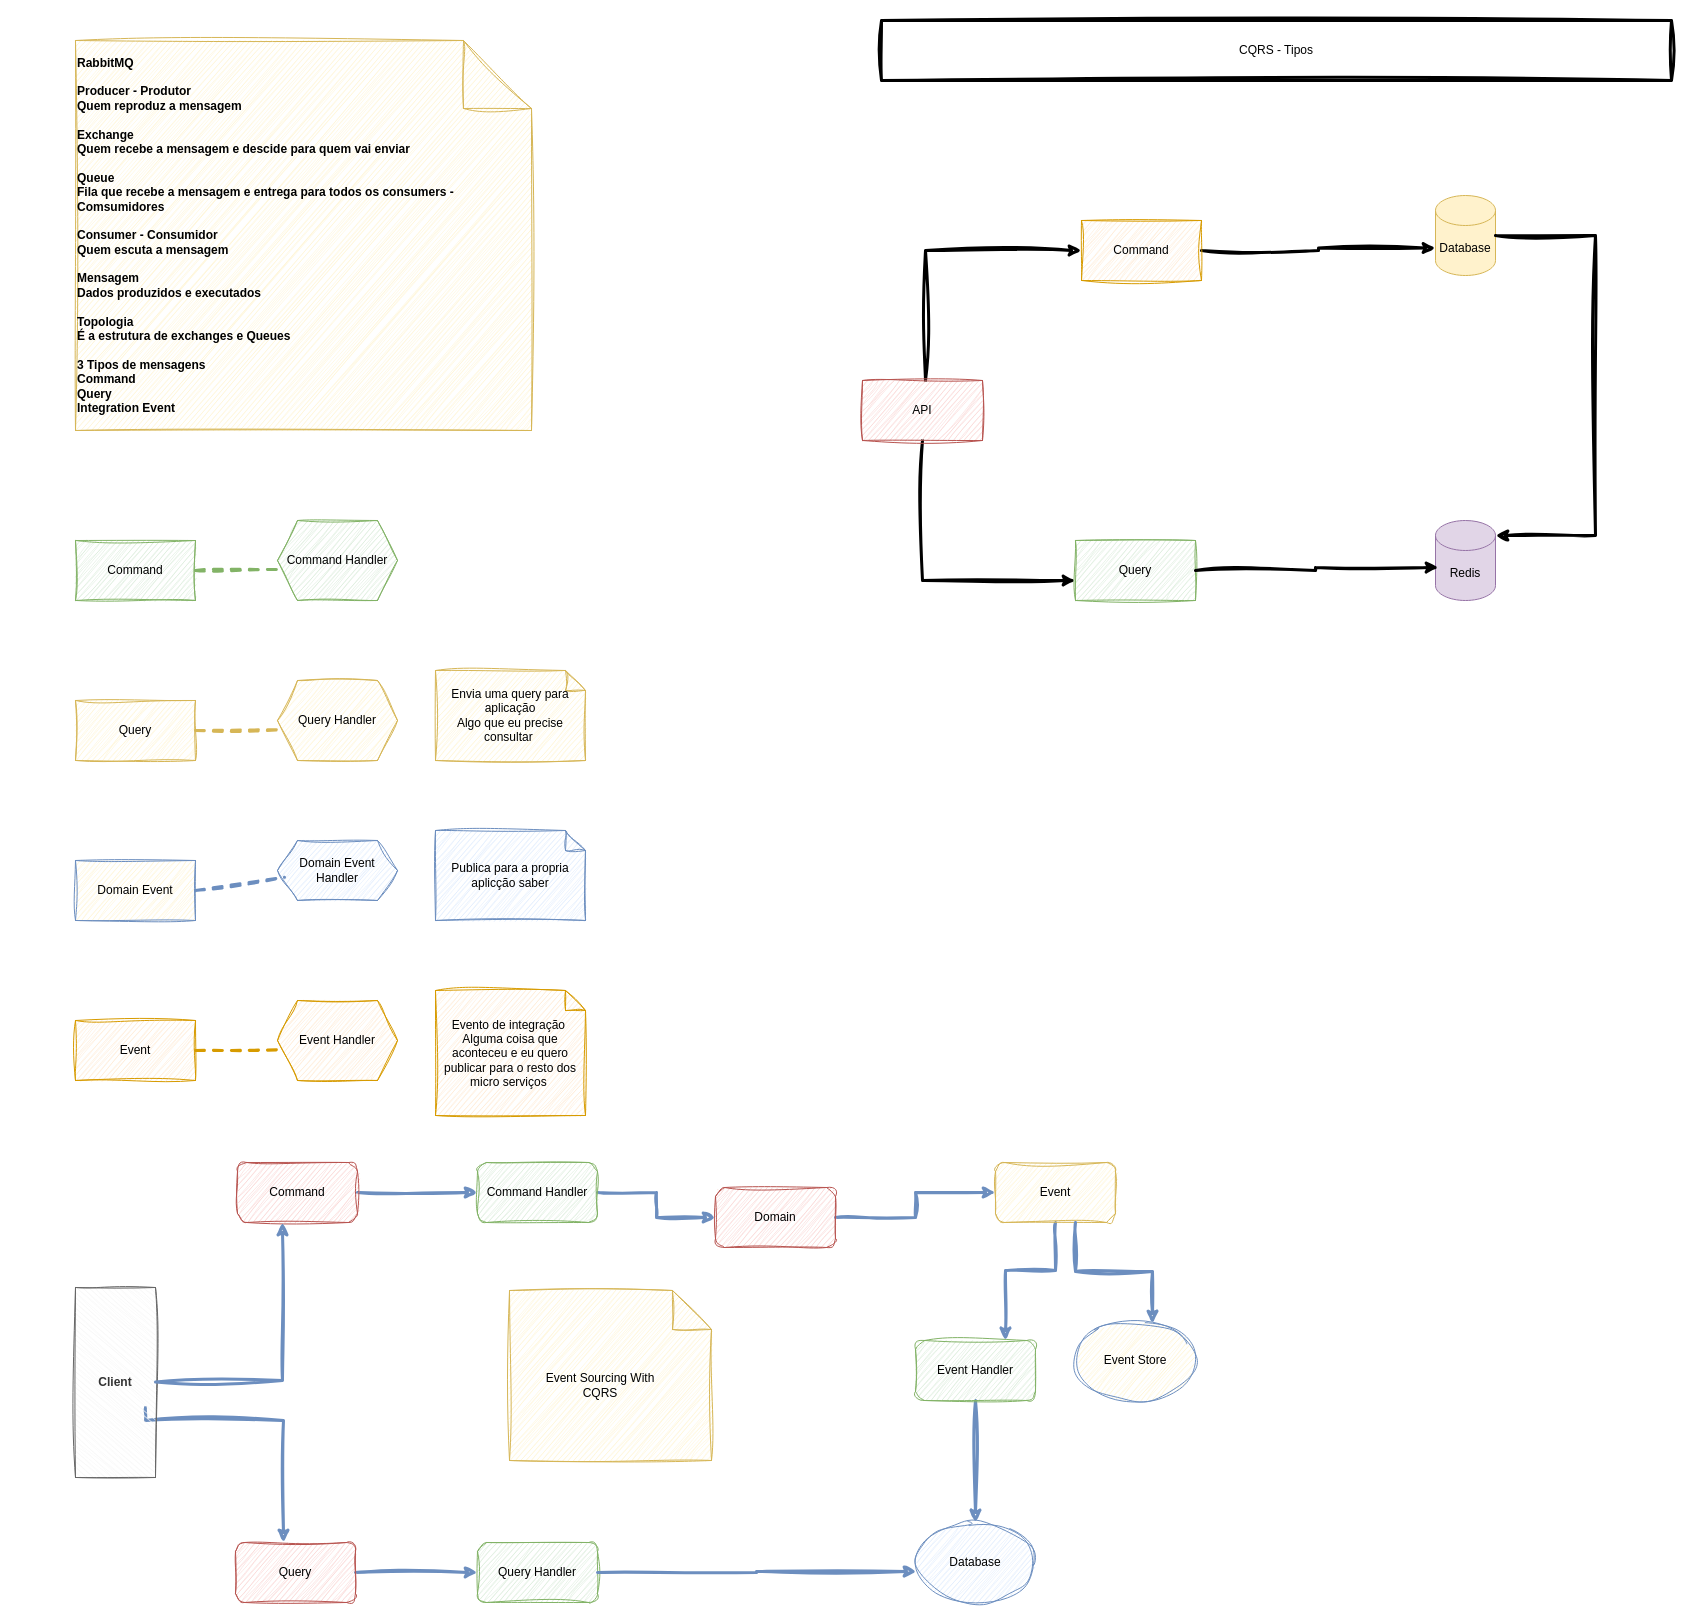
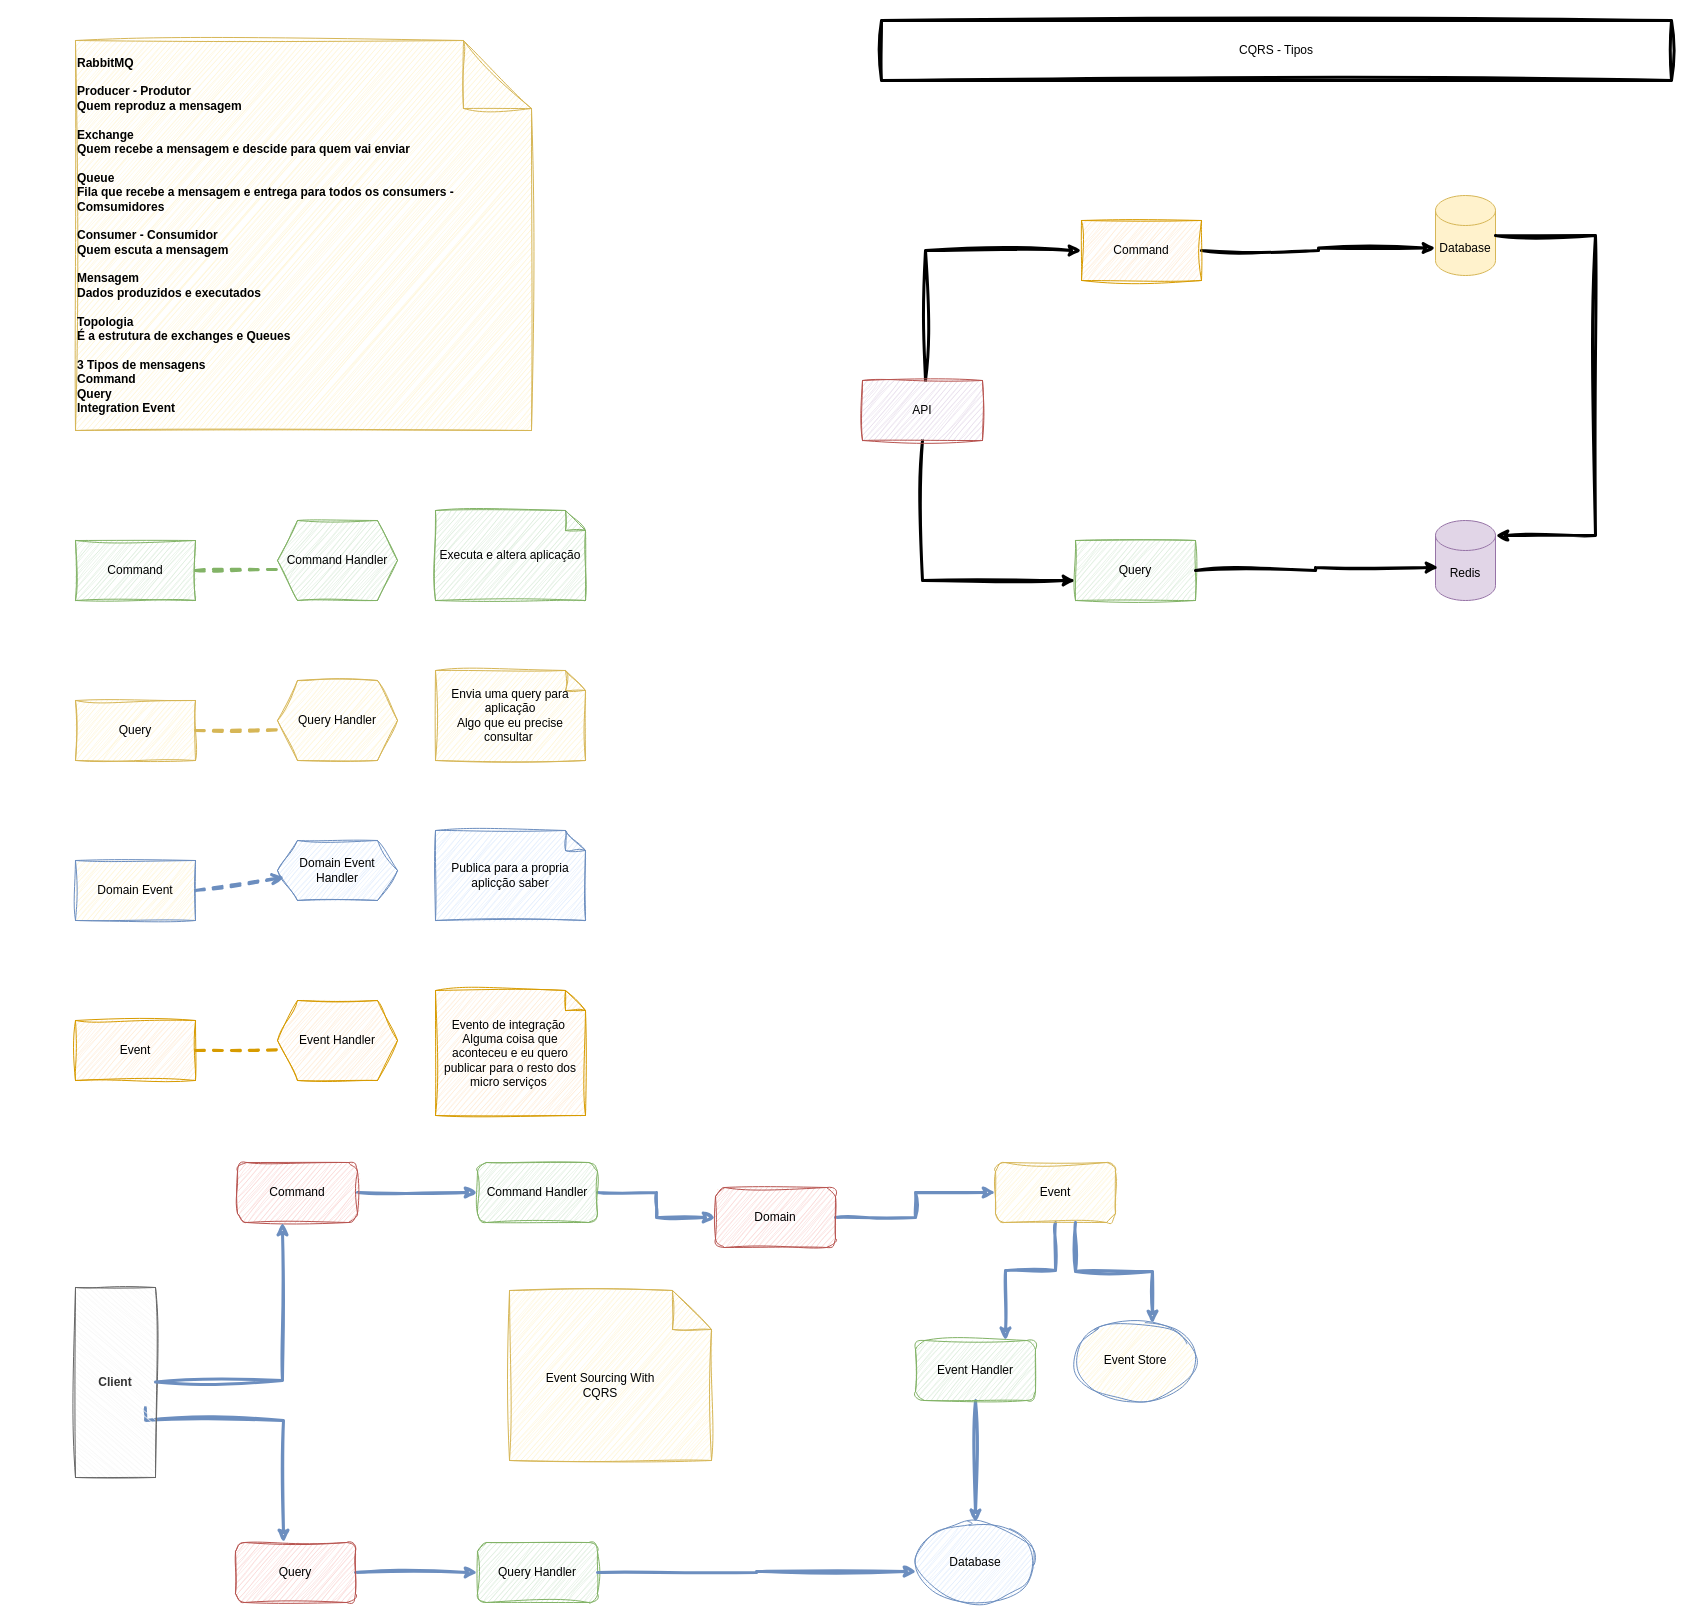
- <mxCell id="44" value="API" style="rounded=0;whiteSpace=wrap;html=1;fillColor=#f8cecc;strokeColor=#b85450;sketch=1;curveFitting=1;jiggle=2;" vertex="1" parent="1"><mxGeometry x="862" y="380" width="120" height="60" as="geometry" /></mxCell>
+ <mxCell id="44" value="API" style="rounded=0;whiteSpace=wrap;html=1;fillColor=#e1d5e7;strokeColor=#b85450;sketch=1;curveFitting=1;jiggle=2;" vertex="1" parent="1"><mxGeometry x="862" y="380" width="120" height="60" as="geometry" /></mxCell>
+ <mxCell id="14" value="Executa e altera aplicação" style="shape=note;size=20;whiteSpace=wrap;html=1;fillColor=#d5e8d4;strokeColor=#82b366;sketch=1;curveFitting=1;jiggle=2;" parent="1" vertex="1"><mxGeometry x="435" y="510" width="150" height="90" as="geometry" /></mxCell>
- <mxCell id="12" value="" style="endArrow=none;dashed=1;html=1;rounded=0;exitX=1;exitY=0.5;exitDx=0;exitDy=0;entryX=0.058;entryY=0.613;entryDx=0;entryDy=0;entryPerimeter=0;fillColor=#dae8fc;strokeColor=#6c8ebf;strokeWidth=3;sketch=1;curveFitting=1;jiggle=2;" parent="1" source="10" target="11" edge="1"><mxGeometry width="50" height="50" relative="1" as="geometry"><mxPoint x="285" y="940" as="sourcePoint" /><mxPoint x="275" y="890" as="targetPoint" /></mxGeometry></mxCell>
+ <mxCell id="12" value="" style="endArrow=open;dashed=1;html=1;rounded=0;exitX=1;exitY=0.5;exitDx=0;exitDy=0;entryX=0.058;entryY=0.613;entryDx=0;entryDy=0;entryPerimeter=0;fillColor=#dae8fc;strokeColor=#6c8ebf;strokeWidth=3;sketch=1;curveFitting=1;jiggle=2;" parent="1" source="10" target="11" edge="1"><mxGeometry width="50" height="50" relative="1" as="geometry"><mxPoint x="285" y="940" as="sourcePoint" /><mxPoint x="275" y="890" as="targetPoint" /></mxGeometry></mxCell>
